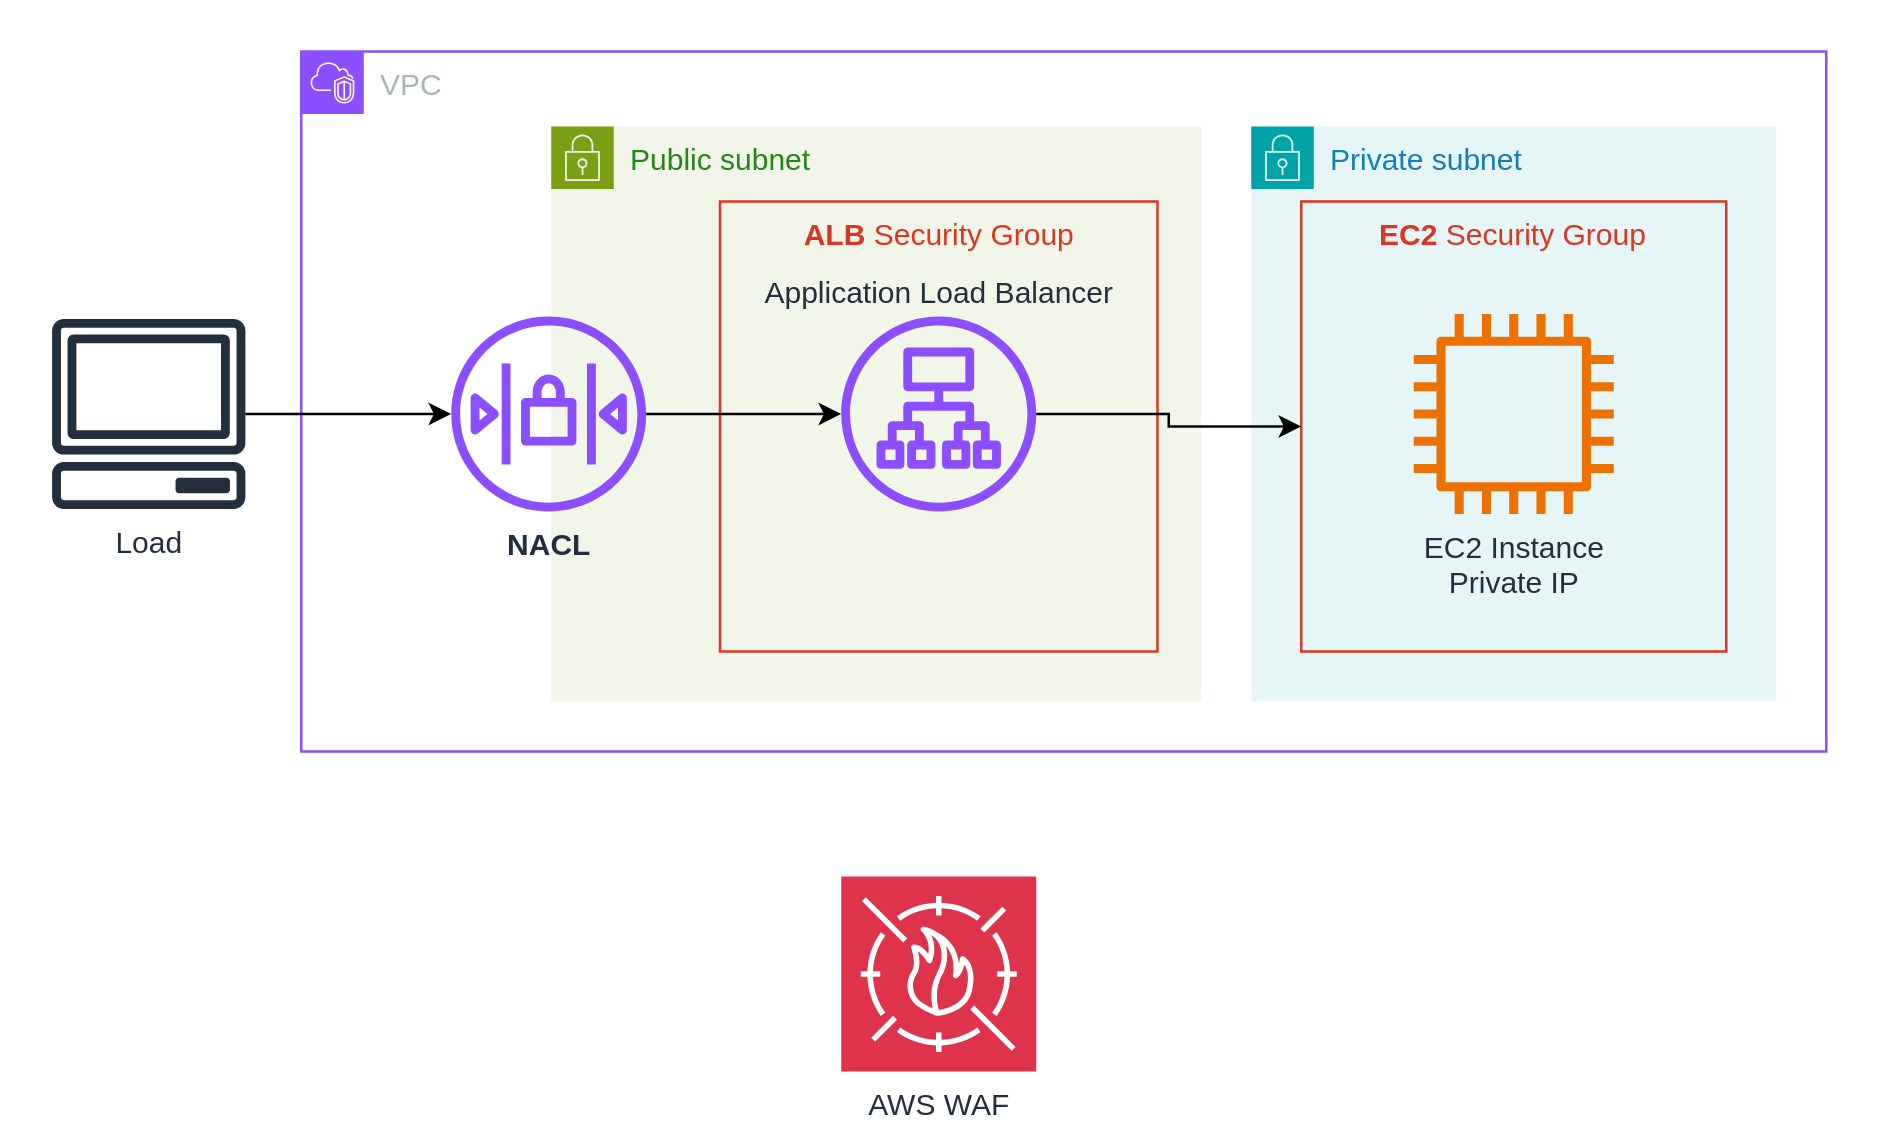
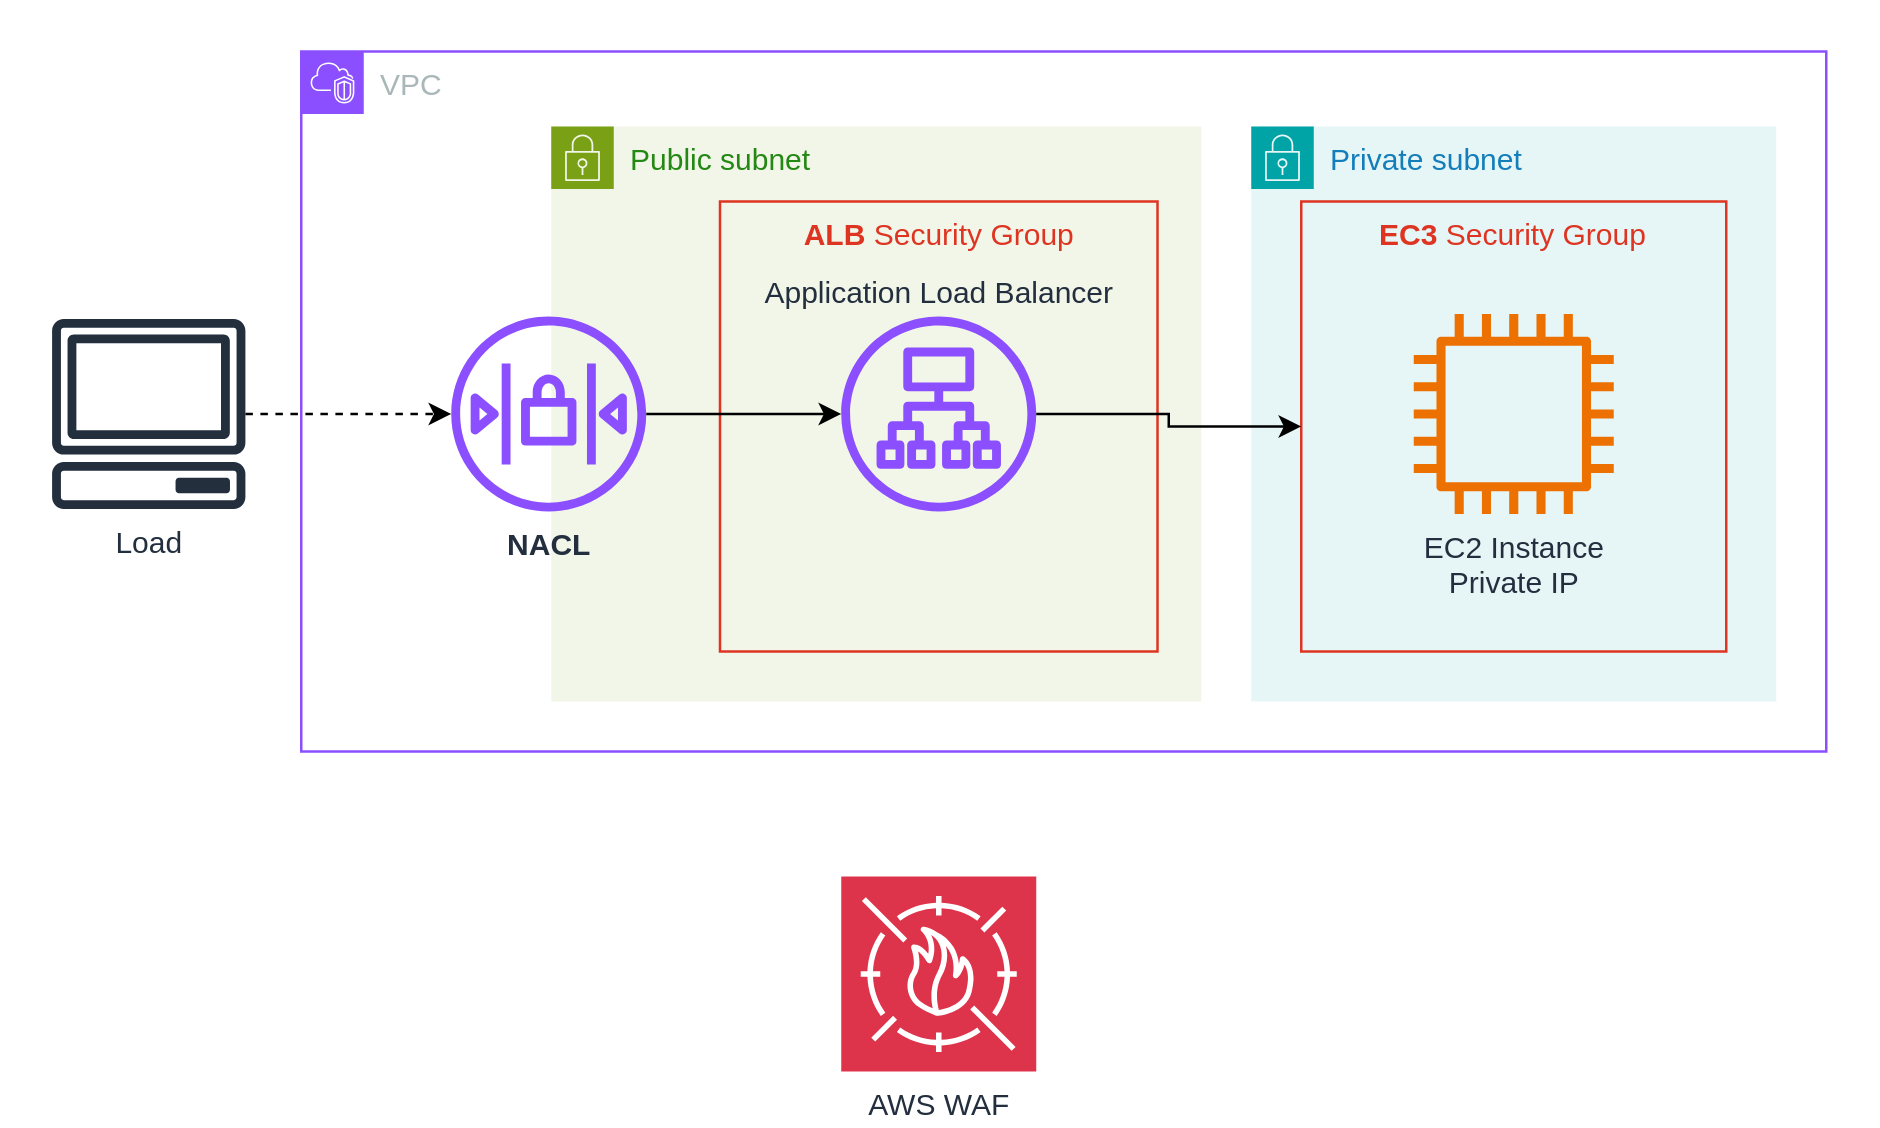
- <mxCell id="9" value="&lt;b&gt;EC2&lt;/b&gt; Security Group" style="fillColor=none;strokeColor=#DD3522;verticalAlign=top;fontStyle=0;fontColor=#DD3522;whiteSpace=wrap;html=1;" vertex="1" parent="8"><mxGeometry x="20" y="30" width="170" height="180" as="geometry" /></mxCell>
+ <mxCell id="9" value="&lt;b&gt;EC3&lt;/b&gt; Security Group" style="fillColor=none;strokeColor=#DD3522;verticalAlign=top;fontStyle=0;fontColor=#DD3522;whiteSpace=wrap;html=1;" vertex="1" parent="8"><mxGeometry x="20" y="30" width="170" height="180" as="geometry" /></mxCell>
- <mxCell id="12" style="edgeStyle=orthogonalEdgeStyle;rounded=0;orthogonalLoop=1;jettySize=auto;html=1;" edge="1" parent="1" source="13" target="5"><mxGeometry relative="1" as="geometry" /></mxCell>
+ <mxCell id="12" style="edgeStyle=orthogonalEdgeStyle;rounded=0;orthogonalLoop=1;jettySize=auto;html=1;dashed=1;" edge="1" parent="1" source="13" target="5"><mxGeometry relative="1" as="geometry" /></mxCell>
